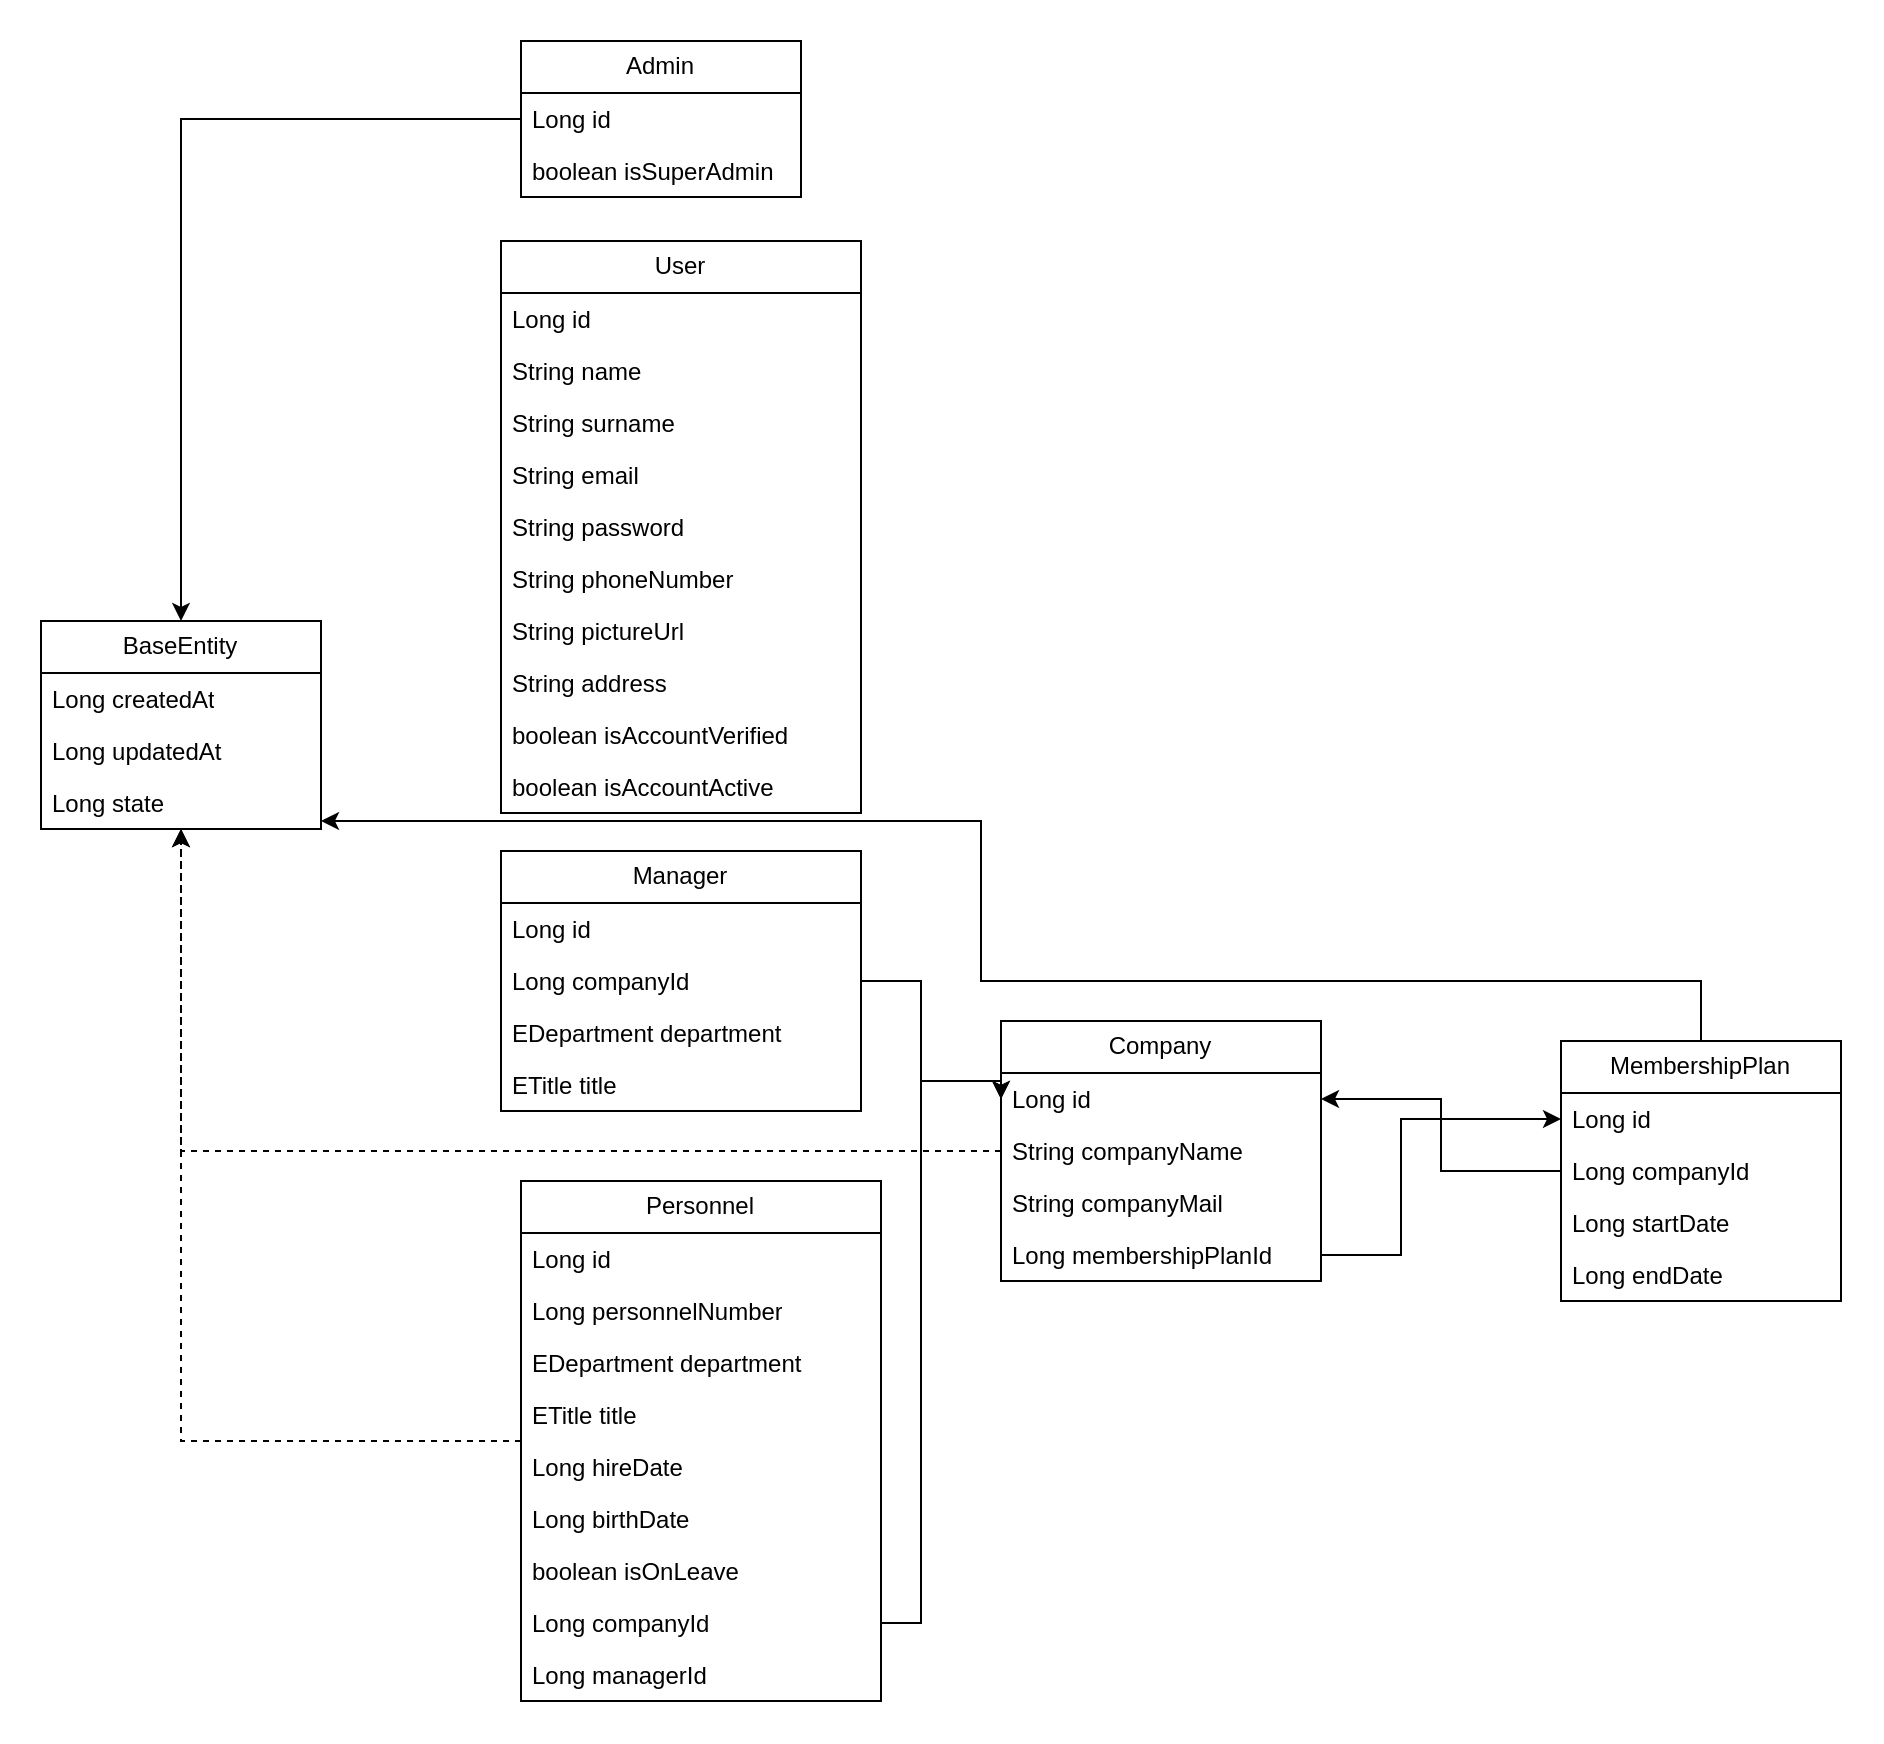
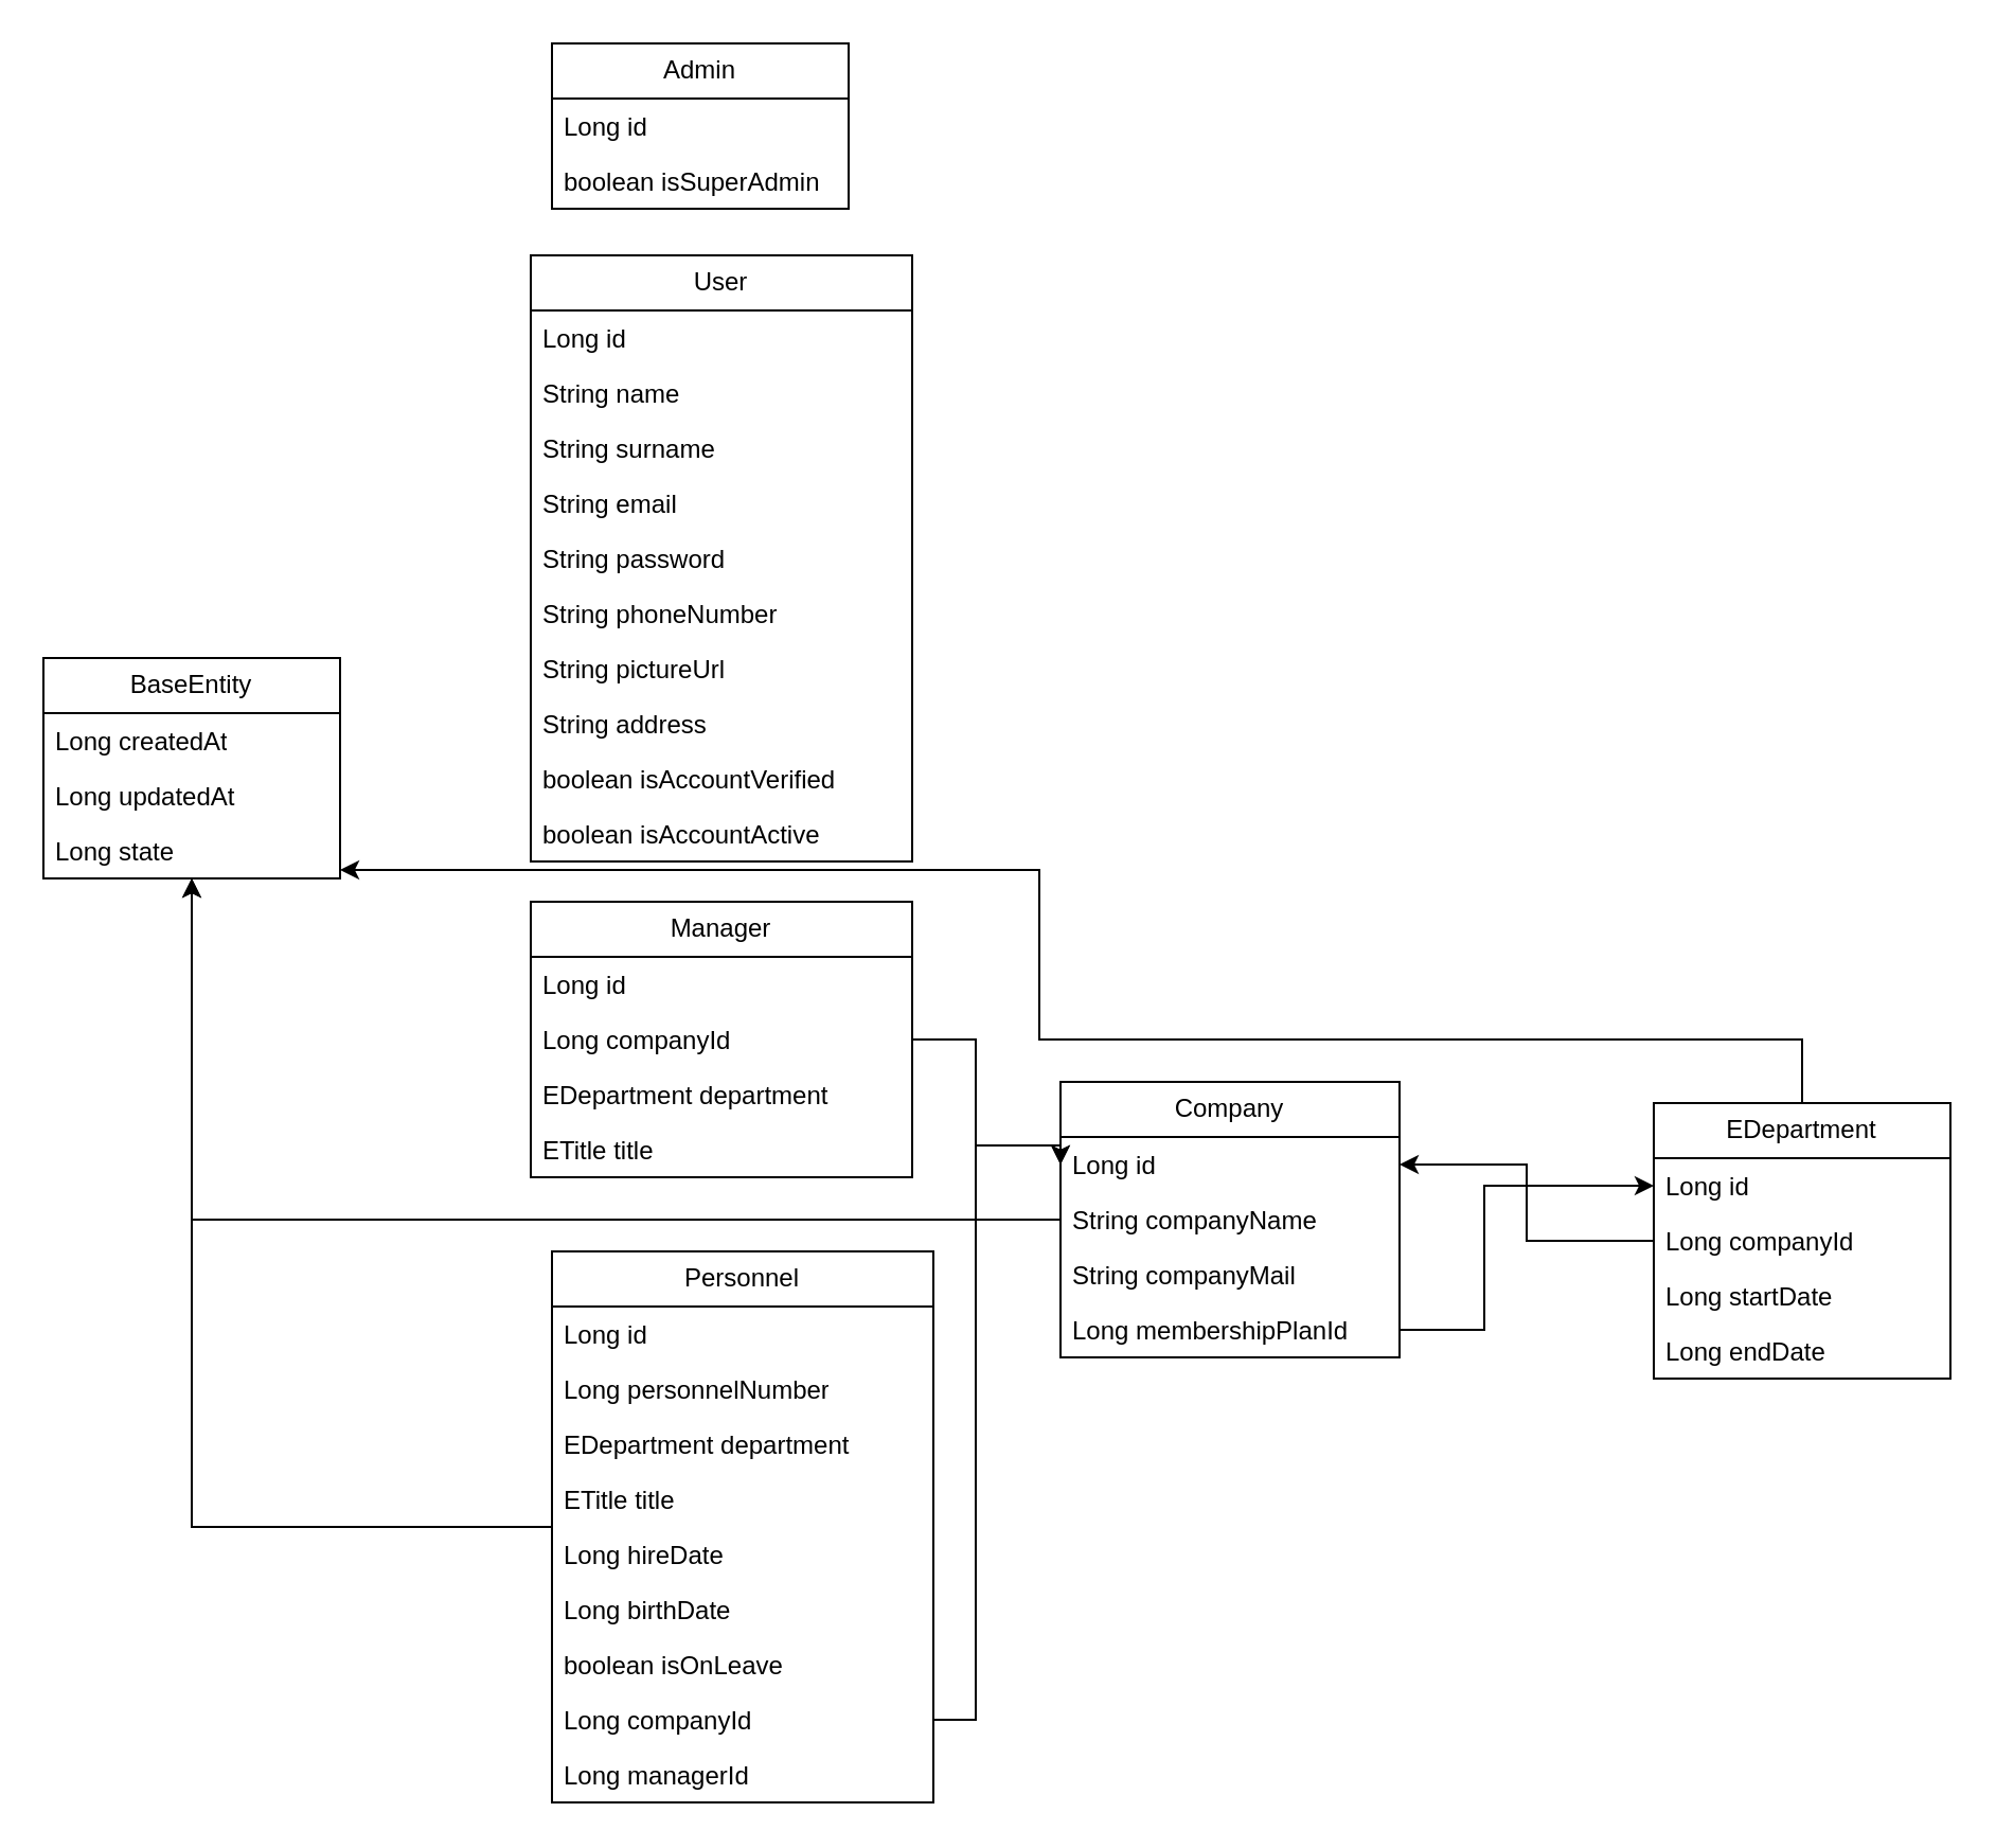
- <mxCell id="6" style="edgeStyle=orthogonalEdgeStyle;rounded=0;orthogonalLoop=1;jettySize=auto;html=1;" parent="1" source="7" target="2" edge="1"><mxGeometry relative="1" as="geometry"><Array as="points"><mxPoint x="90" y="59" /></Array></mxGeometry></mxCell>
- <mxCell id="39" value="MembershipPlan" style="swimlane;fontStyle=0;childLayout=stackLayout;horizontal=1;startSize=26;fillColor=none;horizontalStack=0;resizeParent=1;resizeParentMax=0;resizeLast=0;collapsible=1;marginBottom=0;whiteSpace=wrap;html=1;" parent="1" vertex="1"><mxGeometry x="780" y="520" width="140" height="130" as="geometry" /></mxCell>
+ <mxCell id="39" value="EDepartment" style="swimlane;fontStyle=0;childLayout=stackLayout;horizontal=1;startSize=26;fillColor=none;horizontalStack=0;resizeParent=1;resizeParentMax=0;resizeLast=0;collapsible=1;marginBottom=0;whiteSpace=wrap;html=1;" parent="1" vertex="1"><mxGeometry x="780" y="520" width="140" height="130" as="geometry" /></mxCell>
- <mxCell id="44" style="edgeStyle=orthogonalEdgeStyle;rounded=0;orthogonalLoop=1;jettySize=auto;html=1;dashed=1;" edge="1" parent="1" source="45" target="2"><mxGeometry relative="1" as="geometry" /></mxCell>
+ <mxCell id="44" style="edgeStyle=orthogonalEdgeStyle;rounded=0;orthogonalLoop=1;jettySize=auto;html=1;" edge="1" parent="1" source="45" target="2"><mxGeometry relative="1" as="geometry" /></mxCell>
- <mxCell id="10" style="edgeStyle=orthogonalEdgeStyle;rounded=0;orthogonalLoop=1;jettySize=auto;html=1;dashed=1;" parent="1" source="11" target="2" edge="1"><mxGeometry relative="1" as="geometry" /></mxCell>
+ <mxCell id="10" style="edgeStyle=orthogonalEdgeStyle;rounded=0;orthogonalLoop=1;jettySize=auto;html=1;" parent="1" source="11" target="2" edge="1"><mxGeometry relative="1" as="geometry" /></mxCell>
